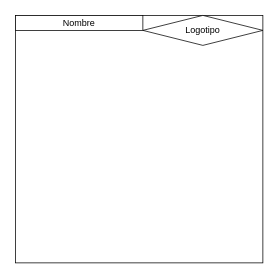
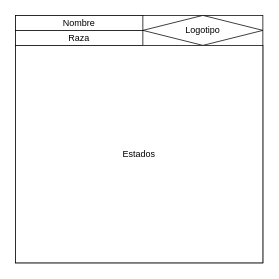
+ <mxCell id="4" value="Raza" style="rounded=0;whiteSpace=wrap;html=1;" vertex="1" parent="1"><mxGeometry x="20" y="40" width="170" height="20" as="geometry" /></mxCell>
+ <mxCell id="6" value="Estados" style="rounded=0;whiteSpace=wrap;html=1;" vertex="1" parent="1"><mxGeometry x="20" y="60" width="330" height="290" as="geometry" /></mxCell>
